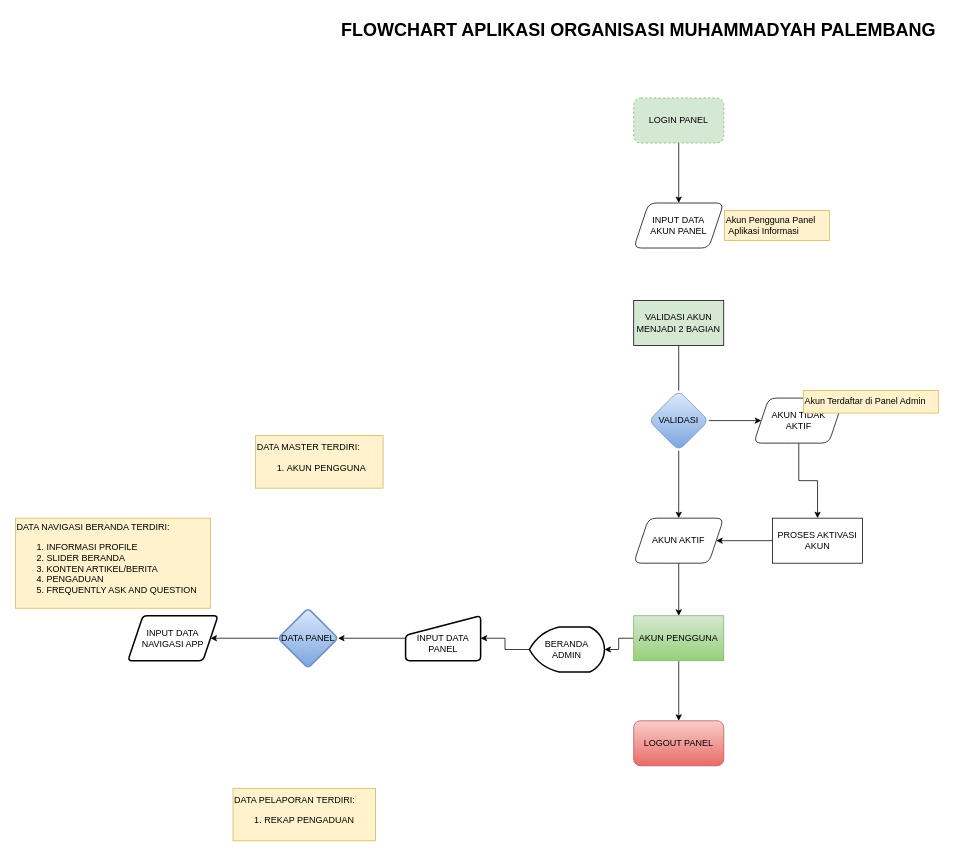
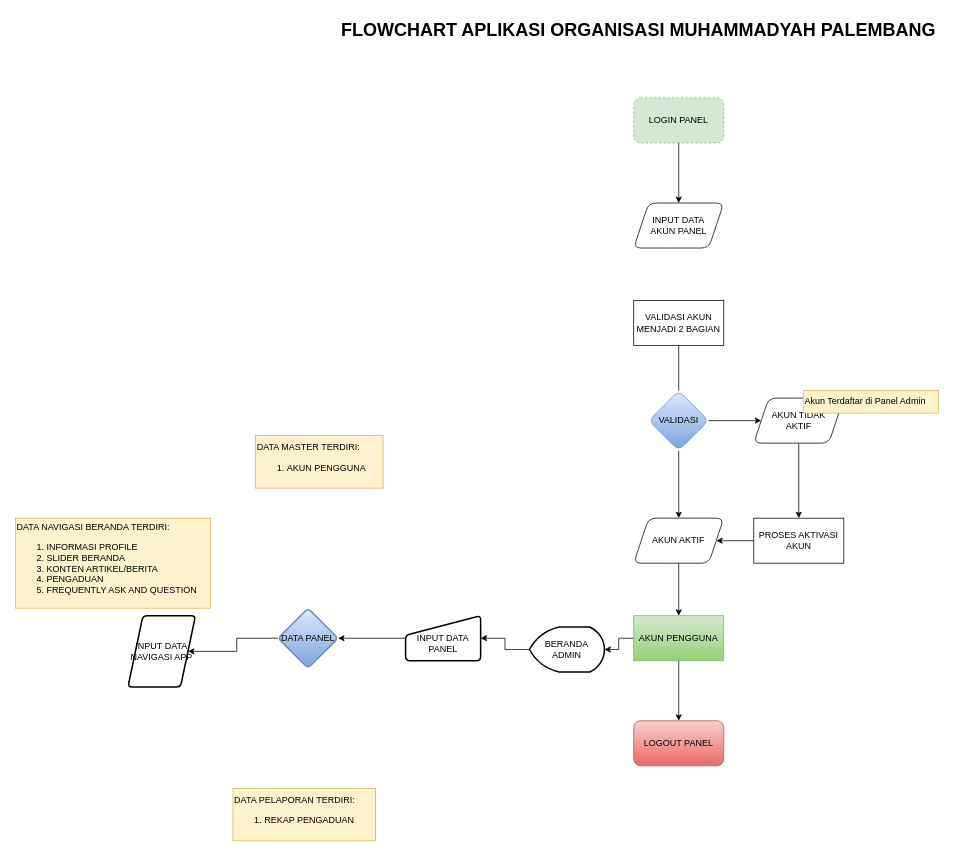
- <mxCell id="30" value="Akun Pengguna Panel&lt;br&gt;&amp;nbsp;Aplikasi Informasi" style="text;html=1;align=left;verticalAlign=middle;resizable=0;points=[];autosize=1;strokeColor=#d6b656;fillColor=#fff2cc;" vertex="1" parent="1"><mxGeometry x="965" y="280" width="140" height="40" as="geometry" /></mxCell>
- <mxCell id="11" value="VALIDASI AKUN MENJADI 2 BAGIAN" style="rounded=0;whiteSpace=wrap;html=1;fillColor=#d5e8d4;" vertex="1" parent="1"><mxGeometry x="844" y="400" width="120" height="60" as="geometry" /></mxCell>
+ <mxCell id="11" value="VALIDASI AKUN MENJADI 2 BAGIAN" style="rounded=0;whiteSpace=wrap;html=1;" vertex="1" parent="1"><mxGeometry x="844" y="400" width="120" height="60" as="geometry" /></mxCell>
- <mxCell id="13" value="PROSES AKTIVASI&lt;br&gt;AKUN" style="rounded=0;whiteSpace=wrap;html=1;" vertex="1" parent="1"><mxGeometry x="1029" y="690" width="120" height="60" as="geometry" /></mxCell>
+ <mxCell id="13" value="PROSES AKTIVASI&lt;br&gt;AKUN" style="rounded=0;whiteSpace=wrap;html=1;" vertex="1" parent="1"><mxGeometry x="1004" y="690" width="120" height="60" as="geometry" /></mxCell>
- <mxCell id="25" value="INPUT DATA NAVIGASI APP" style="shape=parallelogram;perimeter=parallelogramPerimeter;whiteSpace=wrap;html=1;fixedSize=1;strokeWidth=2;rounded=1;arcSize=11;" vertex="1" parent="1"><mxGeometry x="170" y="820" width="120" height="60" as="geometry" /></mxCell>
+ <mxCell id="25" value="INPUT DATA NAVIGASI APP" style="shape=parallelogram;perimeter=parallelogramPerimeter;whiteSpace=wrap;html=1;fixedSize=1;strokeWidth=2;rounded=1;arcSize=11;" vertex="1" parent="1"><mxGeometry x="170" y="820" width="90" height="95" as="geometry" /></mxCell>
